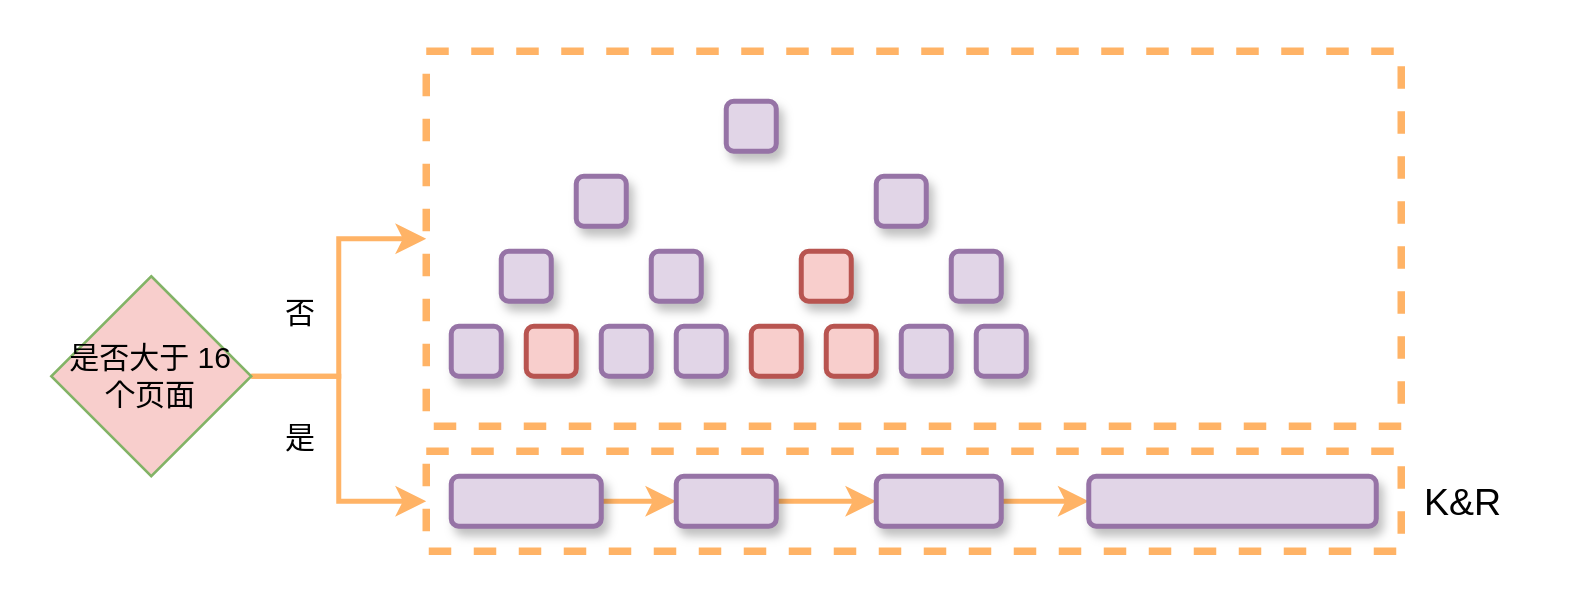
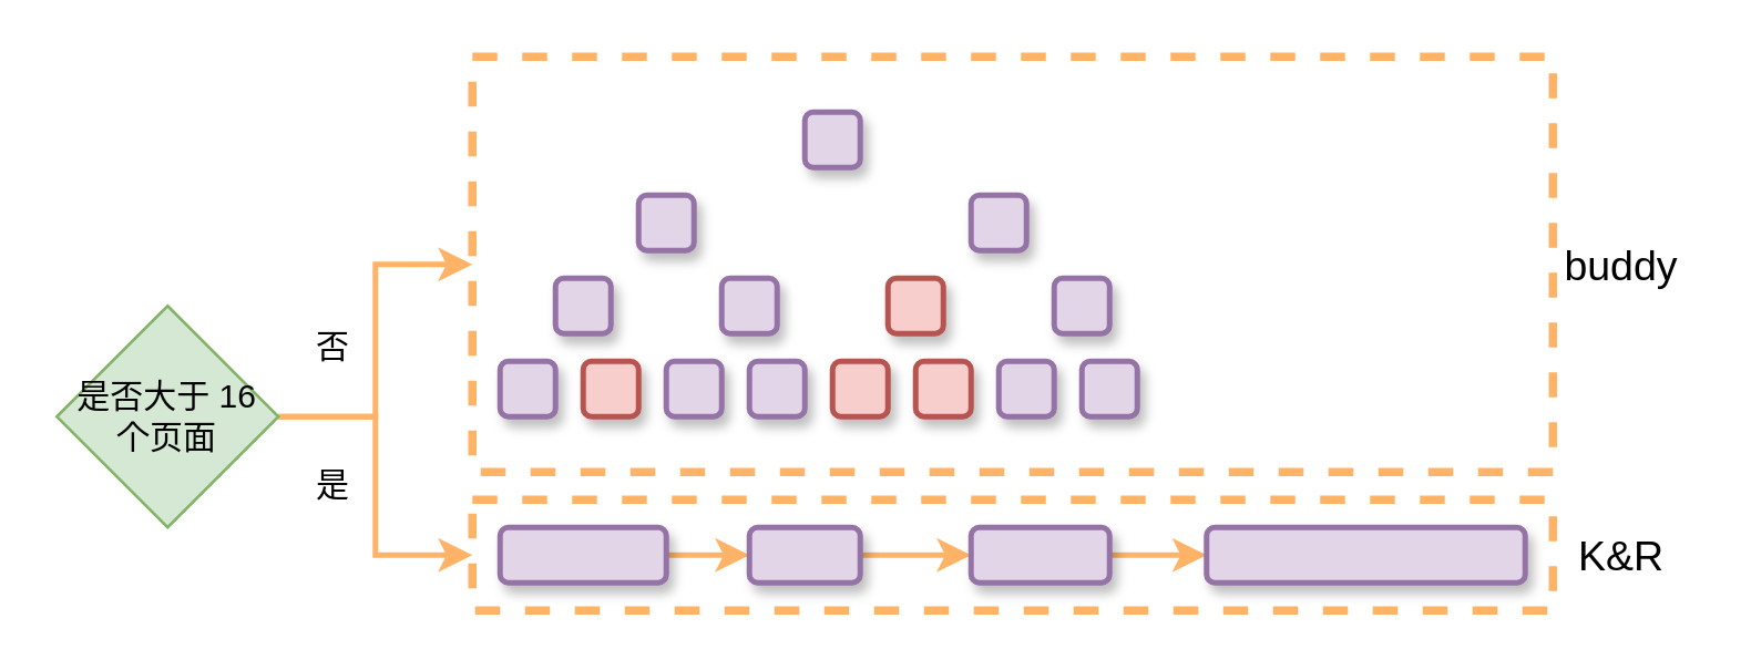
+ <mxCell id="4" value="buddy" style="text;html=1;strokeColor=none;fillColor=none;align=center;verticalAlign=middle;whiteSpace=wrap;rounded=0;fontSize=15;" parent="1" vertex="1"><mxGeometry x="560" y="20" width="50" height="150" as="geometry" /></mxCell>
- <mxCell id="30" value="是否大于 16 个页面" style="rhombus;whiteSpace=wrap;html=1;fillColor=#f8cecc;strokeColor=#82b366;" vertex="1" parent="1"><mxGeometry x="20" y="110" width="80" height="80" as="geometry" /></mxCell>
+ <mxCell id="30" value="是否大于 16 个页面" style="rhombus;whiteSpace=wrap;html=1;fillColor=#d5e8d4;strokeColor=#82b366;" vertex="1" parent="1"><mxGeometry x="20" y="110" width="80" height="80" as="geometry" /></mxCell>
